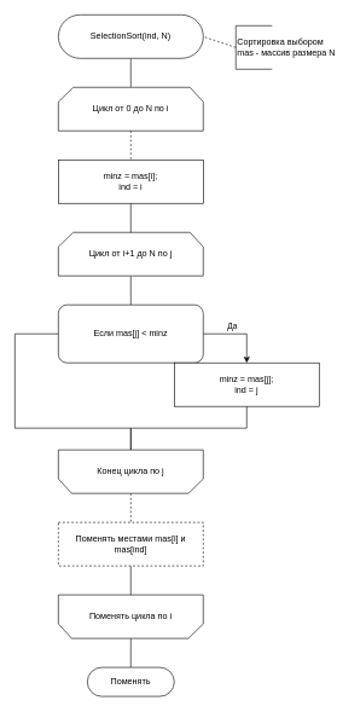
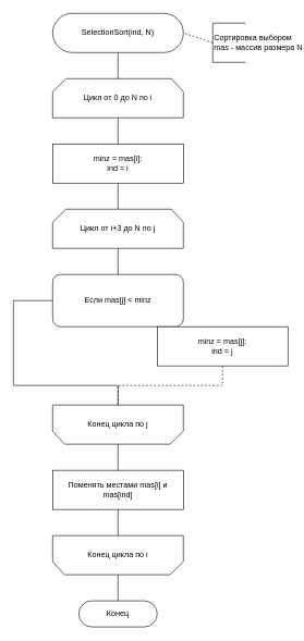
- <mxCell id="3" value="" style="edgeStyle=orthogonalEdgeStyle;rounded=0;orthogonalLoop=1;jettySize=auto;html=1;endArrow=none;dashed=1;" edge="1" parent="1" source="4" target="18"><mxGeometry relative="1" as="geometry" /></mxCell>
+ <mxCell id="3" value="" style="edgeStyle=orthogonalEdgeStyle;rounded=0;orthogonalLoop=1;jettySize=auto;html=1;endArrow=none;" edge="1" parent="1" source="4" target="18"><mxGeometry relative="1" as="geometry" /></mxCell>
- <mxCell id="6" value="Цикл от i+1 до N по j" style="strokeWidth=1;html=1;shape=stencil(rZVNb4MwDIZ/Ta5VIFoFxynrTlUvPeycUndEhQQF2q7/vikuGh+DMa8SB/wa3gcbW2FClqkqgIXcqByYeGNhuLa28MJa57ryob9NMbHkGF4wjCMMVVlAUqF2Vk6rXQaYKStnj3DR++rhoE0KDl3FivFX/8z9EjKxxngTbU3ZybTy3kxp49/lX2jGFy+IuT5ijApPyKEC11G/y9ugwMJ3MimYR9oSSN2KGu5vpI+/kwIaaUXpXp8VzIRtCHXxBQ97uDiayduSeDG1OlIvm60jVDfCE9IrYwso5E4lx09nT2b/41cW6r7cg0STzu0ZWkPXm++pBjQOmTYthyj+r0OvgU+wWBIs+JMdKGVQ/kaS2RImhtbrg4mo1ZExEvJgHUzM10FnGZ4jY6M7MKhVPNdq4QY=);whiteSpace=wrap;" vertex="1" parent="1"><mxGeometry x="80" y="320" width="200" height="60" as="geometry" /></mxCell>
+ <mxCell id="6" value="Цикл от i+3 до N по j" style="strokeWidth=1;html=1;shape=stencil(rZVNb4MwDIZ/Ta5VIFoFxynrTlUvPeycUndEhQQF2q7/vikuGh+DMa8SB/wa3gcbW2FClqkqgIXcqByYeGNhuLa28MJa57ryob9NMbHkGF4wjCMMVVlAUqF2Vk6rXQaYKStnj3DR++rhoE0KDl3FivFX/8z9EjKxxngTbU3ZybTy3kxp49/lX2jGFy+IuT5ijApPyKEC11G/y9ugwMJ3MimYR9oSSN2KGu5vpI+/kwIaaUXpXp8VzIRtCHXxBQ97uDiayduSeDG1OlIvm60jVDfCE9IrYwso5E4lx09nT2b/41cW6r7cg0STzu0ZWkPXm++pBjQOmTYthyj+r0OvgU+wWBIs+JMdKGVQ/kaS2RImhtbrg4mo1ZExEvJgHUzM10FnGZ4jY6M7MKhVPNdq4QY=);whiteSpace=wrap;" vertex="1" parent="1"><mxGeometry x="80" y="320" width="200" height="60" as="geometry" /></mxCell>
- <mxCell id="7" value="Да" style="edgeStyle=orthogonalEdgeStyle;rounded=0;orthogonalLoop=1;jettySize=auto;html=1;entryX=0.5;entryY=0;entryDx=0;entryDy=0;exitX=1;exitY=0.5;exitDx=0;exitDy=0;" edge="1" parent="1" source="9" target="11"><mxGeometry x="-0.2" y="10" relative="1" as="geometry"><mxPoint as="offset" /></mxGeometry></mxCell>
- <mxCell id="10" style="edgeStyle=orthogonalEdgeStyle;rounded=0;orthogonalLoop=1;jettySize=auto;html=1;entryX=0.5;entryY=1;entryDx=0;entryDy=0;entryPerimeter=0;endArrow=none;" edge="1" parent="1" source="11" target="13"><mxGeometry relative="1" as="geometry" /></mxCell>
+ <mxCell id="10" style="edgeStyle=orthogonalEdgeStyle;rounded=0;orthogonalLoop=1;jettySize=auto;html=1;entryX=0.5;entryY=1;entryDx=0;entryDy=0;entryPerimeter=0;endArrow=none;dashed=1;" edge="1" parent="1" source="11" target="13"><mxGeometry relative="1" as="geometry" /></mxCell>
- <mxCell id="12" value="" style="edgeStyle=orthogonalEdgeStyle;rounded=0;orthogonalLoop=1;jettySize=auto;html=1;endArrow=none;dashed=1;" edge="1" parent="1" source="13" target="20"><mxGeometry relative="1" as="geometry" /></mxCell>
+ <mxCell id="12" value="" style="edgeStyle=orthogonalEdgeStyle;rounded=0;orthogonalLoop=1;jettySize=auto;html=1;endArrow=none;" edge="1" parent="1" source="13" target="20"><mxGeometry relative="1" as="geometry" /></mxCell>
- <mxCell id="20" value="Поменять местами mas[i] и mas[ind]" style="rounded=0;whiteSpace=wrap;html=1;dashed=1;" vertex="1" parent="1"><mxGeometry x="80" y="720" width="200" height="60" as="geometry" /></mxCell>
+ <mxCell id="20" value="Поменять местами mas[i] и mas[ind]" style="rounded=0;whiteSpace=wrap;html=1;" vertex="1" parent="1"><mxGeometry x="80" y="720" width="200" height="60" as="geometry" /></mxCell>
- <mxCell id="15" value="Поменять цикла по i" style="strokeWidth=1;html=1;shape=stencil(rZVNb4MwDIZ/Ta5VIFoFxynrTlUvPeycUndEhQQF2q7/vikuGh+DMa8SB/wa3gcbW2FClqkqgIXcqByYeGNhuLa28MJa57ryob9NMbHkGF4wjCMMVVlAUqF2Vk6rXQaYKStnj3DR++rhoE0KDl3FivFX/8z9EjKxxngTbU3ZybTy3kxp49/lX2jGFy+IuT5ijApPyKEC11G/y9ugwMJ3MimYR9oSSN2KGu5vpI+/kwIaaUXpXp8VzIRtCHXxBQ97uDiayduSeDG1OlIvm60jVDfCE9IrYwso5E4lx09nT2b/41cW6r7cg0STzu0ZWkPXm++pBjQOmTYthyj+r0OvgU+wWBIs+JMdKGVQ/kaS2RImhtbrg4mo1ZExEvJgHUzM10FnGZ4jY6M7MKhVPNdq4QY=);whiteSpace=wrap;direction=west;" vertex="1" parent="1"><mxGeometry x="80" y="820" width="200" height="60" as="geometry" /></mxCell>
+ <mxCell id="15" value="Конец цикла по i" style="strokeWidth=1;html=1;shape=stencil(rZVNb4MwDIZ/Ta5VIFoFxynrTlUvPeycUndEhQQF2q7/vikuGh+DMa8SB/wa3gcbW2FClqkqgIXcqByYeGNhuLa28MJa57ryob9NMbHkGF4wjCMMVVlAUqF2Vk6rXQaYKStnj3DR++rhoE0KDl3FivFX/8z9EjKxxngTbU3ZybTy3kxp49/lX2jGFy+IuT5ijApPyKEC11G/y9ugwMJ3MimYR9oSSN2KGu5vpI+/kwIaaUXpXp8VzIRtCHXxBQ97uDiayduSeDG1OlIvm60jVDfCE9IrYwso5E4lx09nT2b/41cW6r7cg0STzu0ZWkPXm++pBjQOmTYthyj+r0OvgU+wWBIs+JMdKGVQ/kaS2RImhtbrg4mo1ZExEvJgHUzM10FnGZ4jY6M7MKhVPNdq4QY=);whiteSpace=wrap;direction=west;" vertex="1" parent="1"><mxGeometry x="80" y="820" width="200" height="60" as="geometry" /></mxCell>
- <mxCell id="16" value="Поменять" style="rounded=1;whiteSpace=wrap;html=1;arcSize=50;" vertex="1" parent="1"><mxGeometry x="120" y="920" width="120" height="40" as="geometry" /></mxCell>
+ <mxCell id="16" value="Конец" style="rounded=1;whiteSpace=wrap;html=1;arcSize=50;" vertex="1" parent="1"><mxGeometry x="120" y="920" width="120" height="40" as="geometry" /></mxCell>
